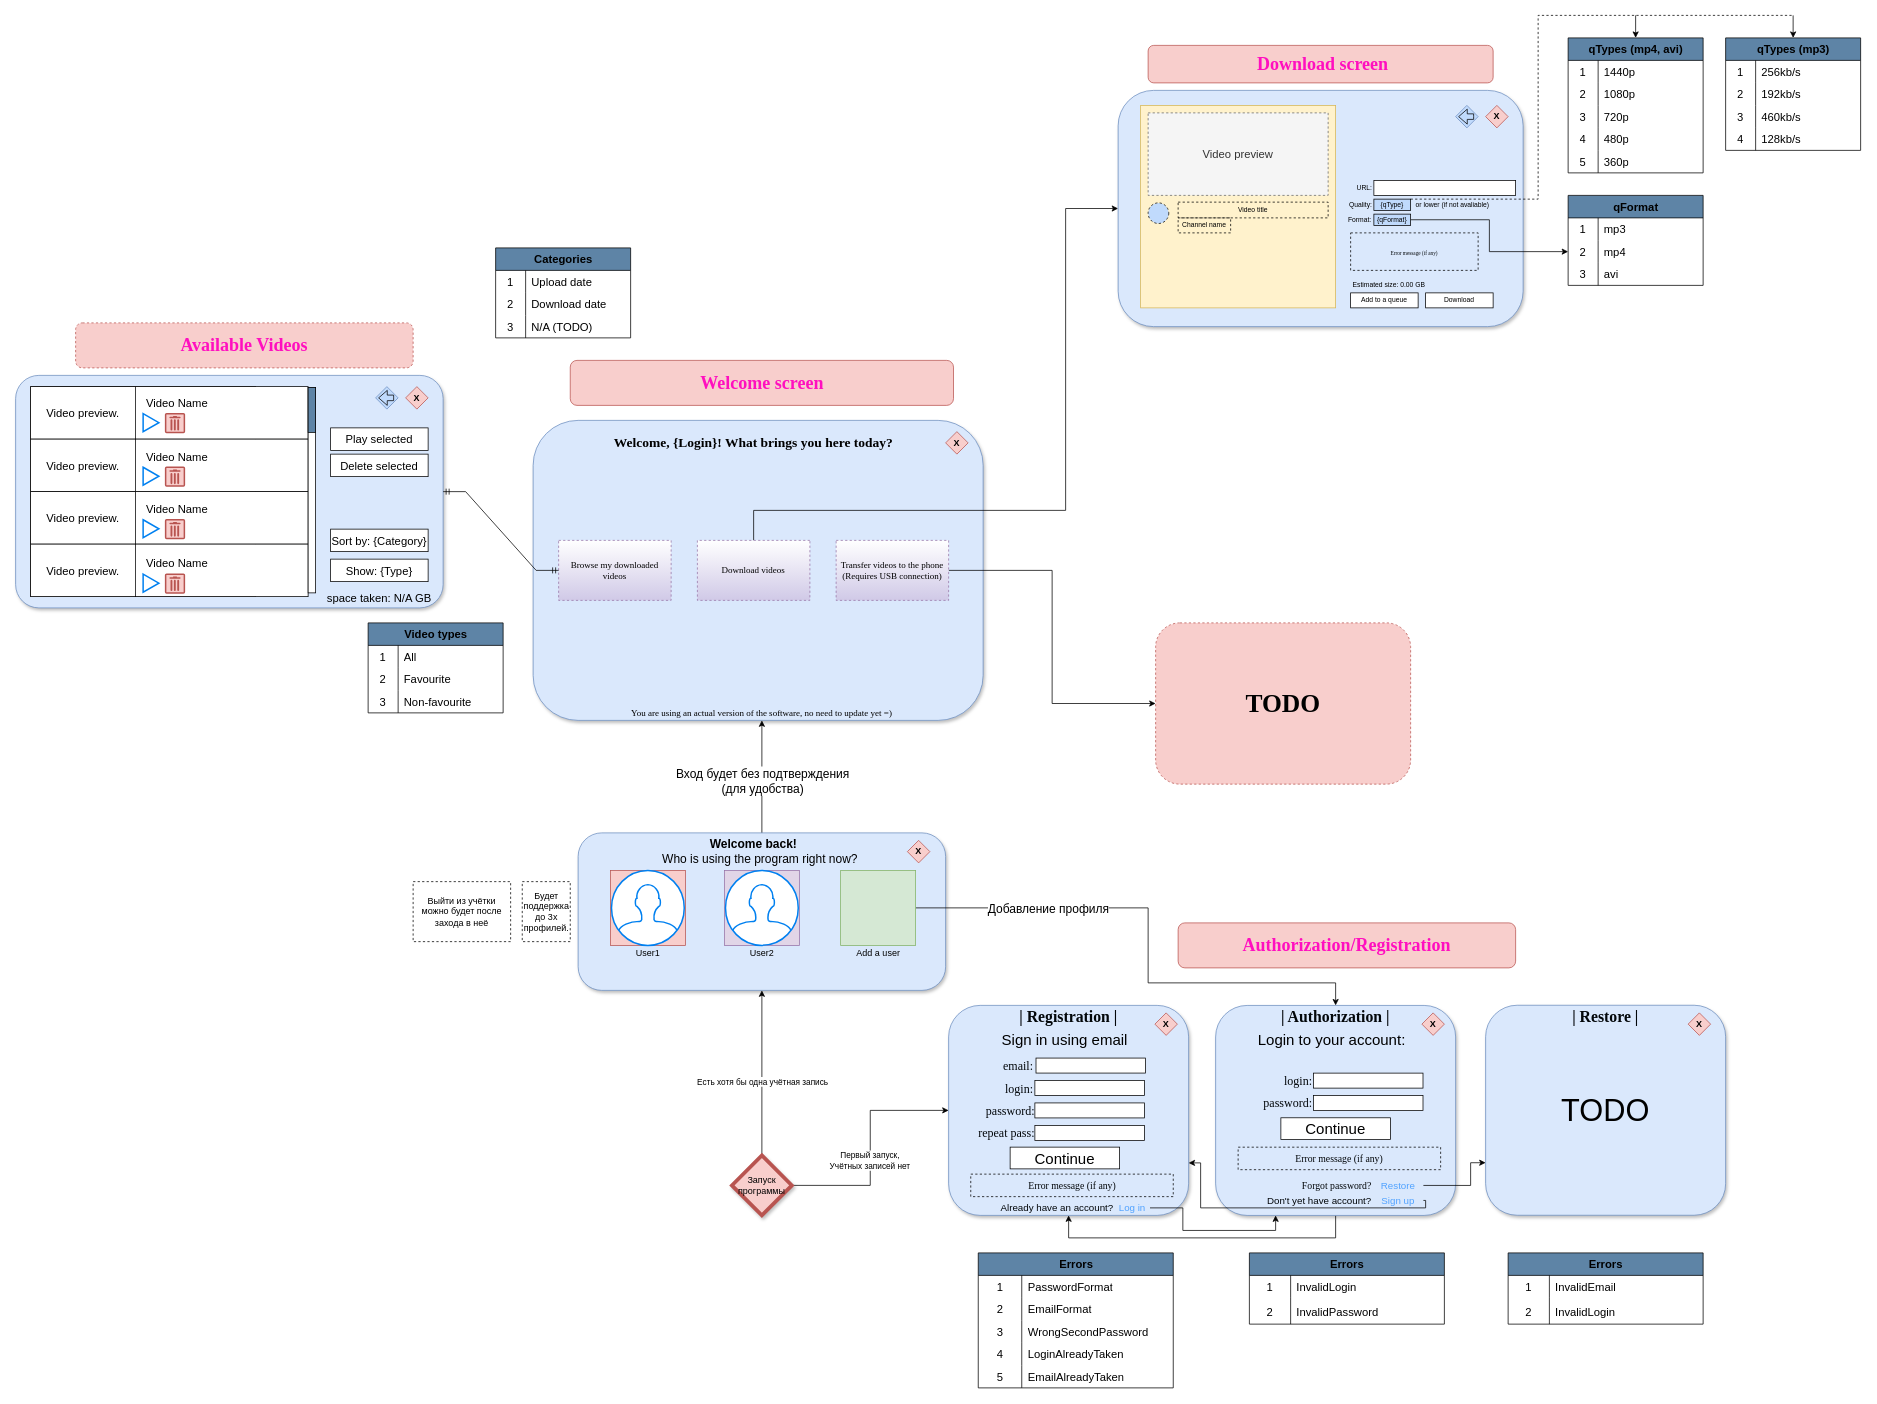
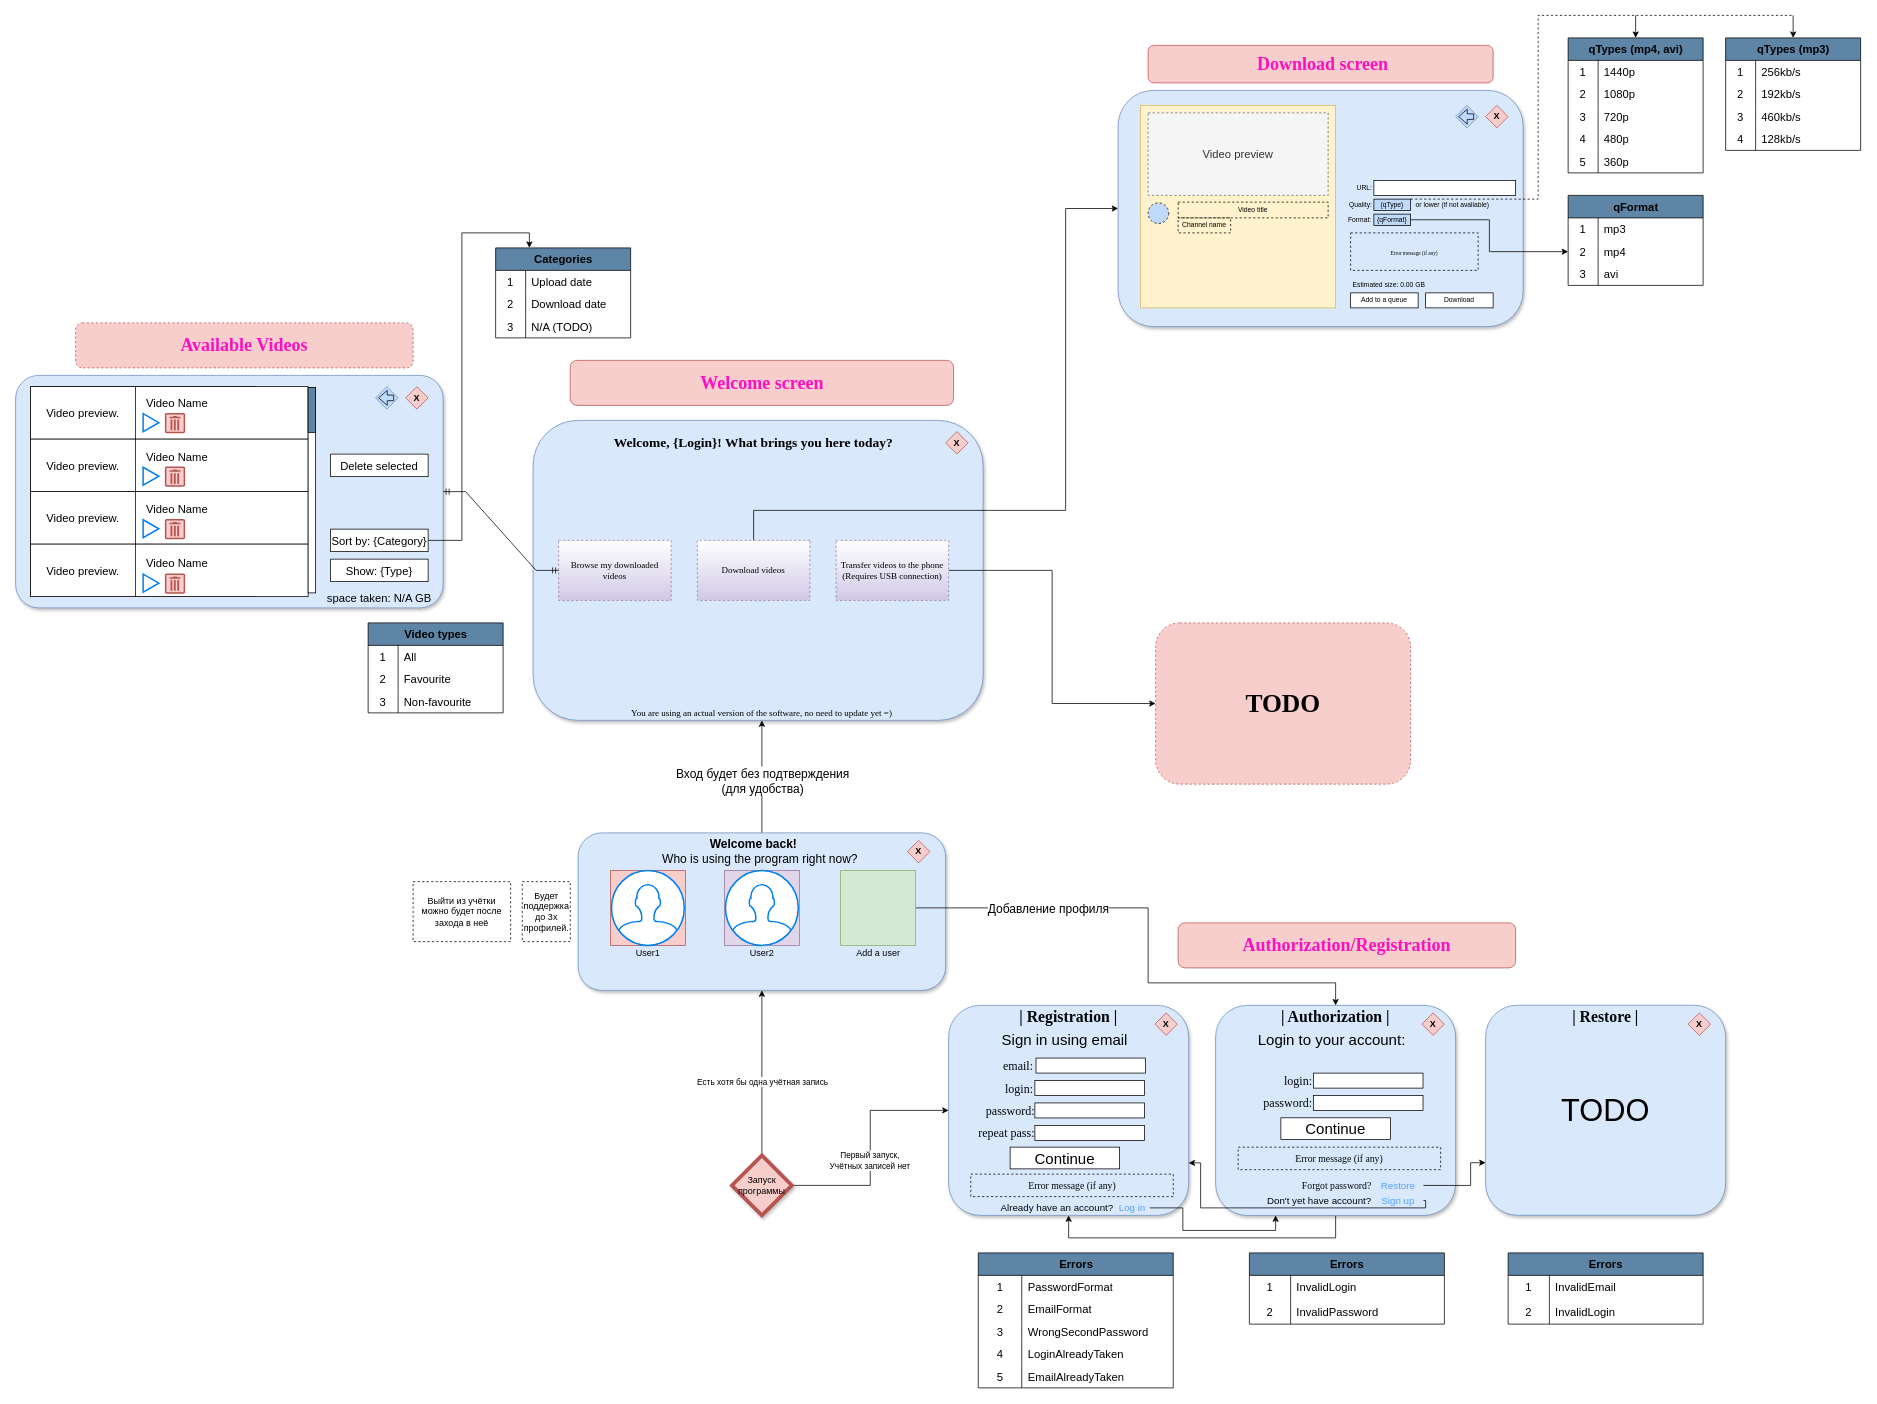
- <mxCell id="58" value="Play selected" style="rounded=0;whiteSpace=wrap;html=1;fontSize=15;" parent="1" vertex="1"><mxGeometry x="440" y="570" width="130" height="30" as="geometry" /></mxCell>
+ <mxCell id="29" style="edgeStyle=orthogonalEdgeStyle;rounded=0;orthogonalLoop=1;jettySize=auto;html=1;exitX=1;exitY=0.5;exitDx=0;exitDy=0;entryX=0.25;entryY=0;entryDx=0;entryDy=0;fontSize=15;" parent="1" source="30" target="34" edge="1"><mxGeometry relative="1" as="geometry" /></mxCell>
